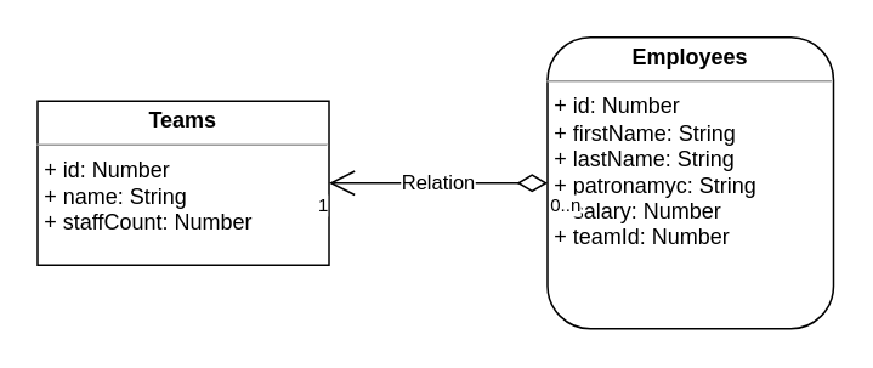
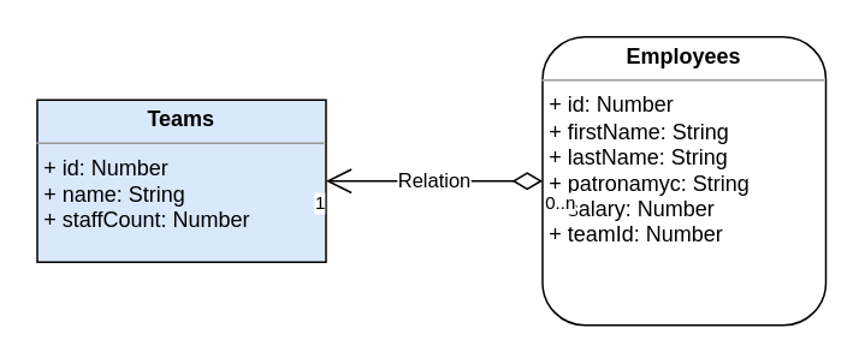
- <mxCell id="2" value="&lt;p style=&quot;margin: 0px ; margin-top: 4px ; text-align: center&quot;&gt;&lt;b&gt;Teams&lt;/b&gt;&lt;/p&gt;&lt;hr size=&quot;1&quot;&gt;&lt;p style=&quot;margin: 0px ; margin-left: 4px&quot;&gt;+ id: Number&lt;/p&gt;&lt;p style=&quot;margin: 0px ; margin-left: 4px&quot;&gt;+ name: String&lt;/p&gt;&lt;p style=&quot;margin: 0px ; margin-left: 4px&quot;&gt;+ staffCount: Number&lt;/p&gt;" style="verticalAlign=top;align=left;overflow=fill;fontSize=12;fontFamily=Helvetica;html=1;" vertex="1" parent="1"><mxGeometry x="20" y="55" width="160" height="90" as="geometry" /></mxCell>
+ <mxCell id="2" value="&lt;p style=&quot;margin: 0px ; margin-top: 4px ; text-align: center&quot;&gt;&lt;b&gt;Teams&lt;/b&gt;&lt;/p&gt;&lt;hr size=&quot;1&quot;&gt;&lt;p style=&quot;margin: 0px ; margin-left: 4px&quot;&gt;+ id: Number&lt;/p&gt;&lt;p style=&quot;margin: 0px ; margin-left: 4px&quot;&gt;+ name: String&lt;/p&gt;&lt;p style=&quot;margin: 0px ; margin-left: 4px&quot;&gt;+ staffCount: Number&lt;/p&gt;" style="verticalAlign=top;align=left;overflow=fill;fontSize=12;fontFamily=Helvetica;html=1;fillColor=#dae8fc;" vertex="1" parent="1"><mxGeometry x="20" y="55" width="160" height="90" as="geometry" /></mxCell>
